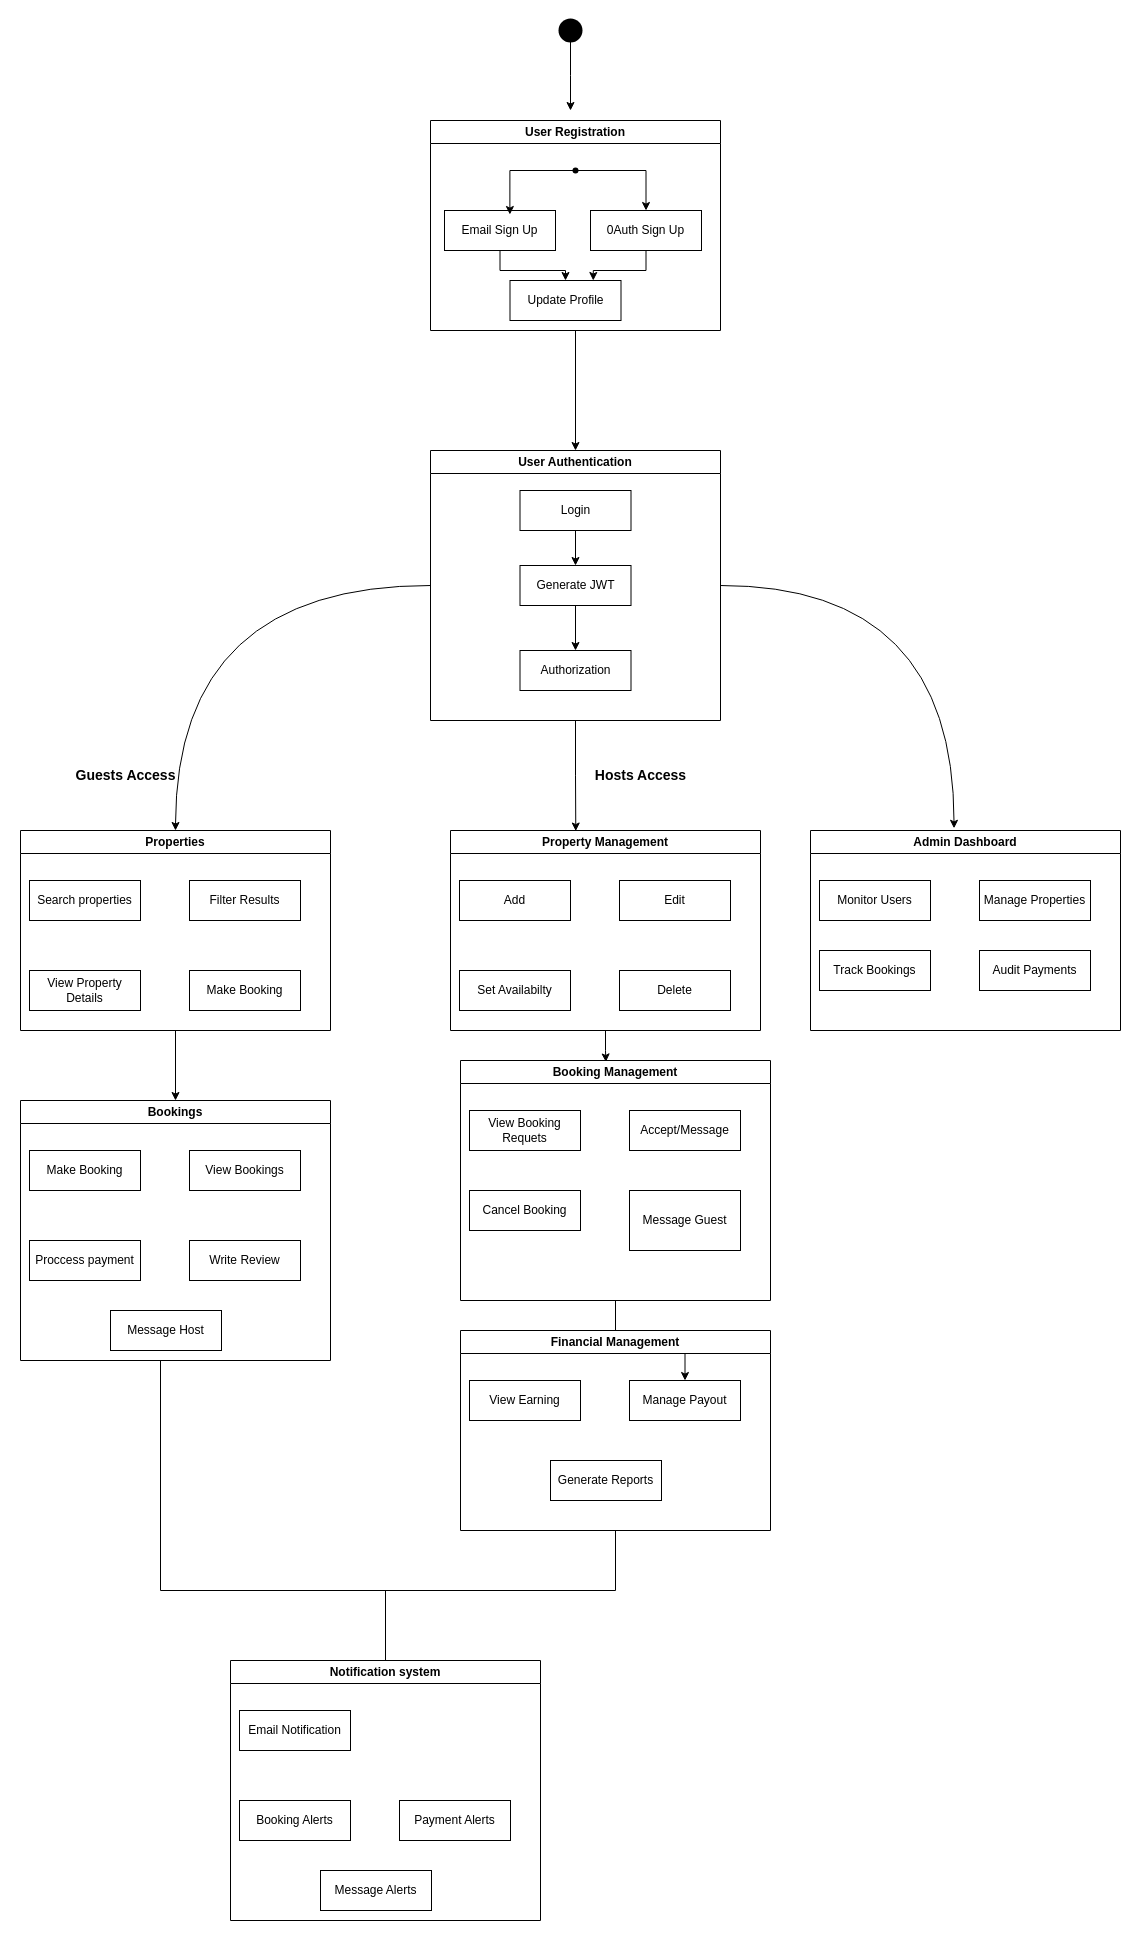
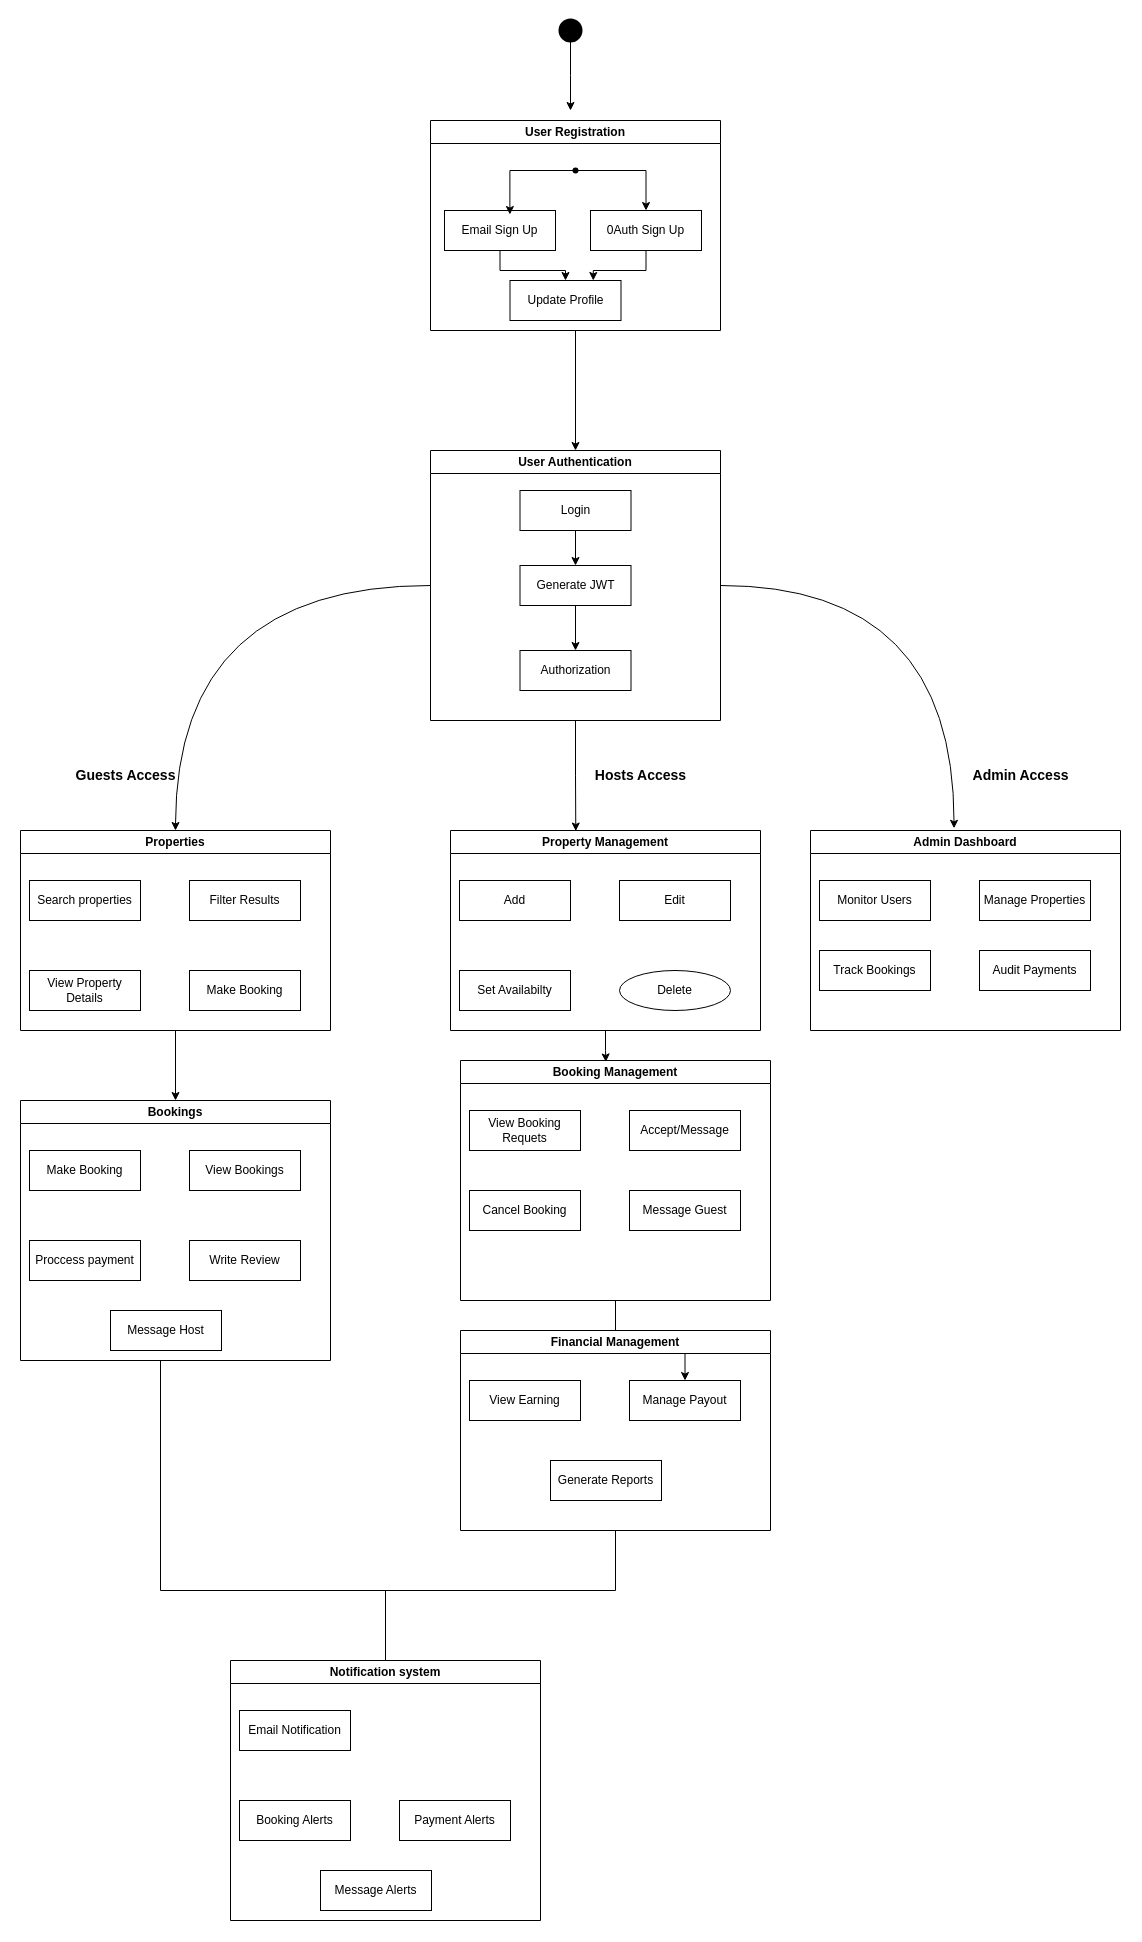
+ <mxCell id="4" value="&lt;font style=&quot;font-size: 14px;&quot;&gt;&lt;b&gt;Admin Access&lt;/b&gt;&lt;/font&gt;" style="text;html=1;align=center;verticalAlign=middle;resizable=0;points=[];autosize=1;strokeColor=none;fillColor=none;" parent="1" vertex="1"><mxGeometry x="960" y="760" width="120" height="30" as="geometry" /></mxCell>
- <mxCell id="34" value="Delete" style="whiteSpace=wrap;html=1;" parent="31" vertex="1"><mxGeometry x="169" y="140" width="111" height="40" as="geometry" /></mxCell>
+ <mxCell id="34" value="Delete" style="ellipse;whiteSpace=wrap;html=1;" parent="31" vertex="1"><mxGeometry x="169" y="140" width="111" height="40" as="geometry" /></mxCell>
- <mxCell id="47" value="Message Guest" style="whiteSpace=wrap;html=1;" parent="43" vertex="1"><mxGeometry x="169" y="130" width="111" height="60" as="geometry" /></mxCell>
+ <mxCell id="47" value="Message Guest" style="whiteSpace=wrap;html=1;" parent="43" vertex="1"><mxGeometry x="169" y="130" width="111" height="40" as="geometry" /></mxCell>
